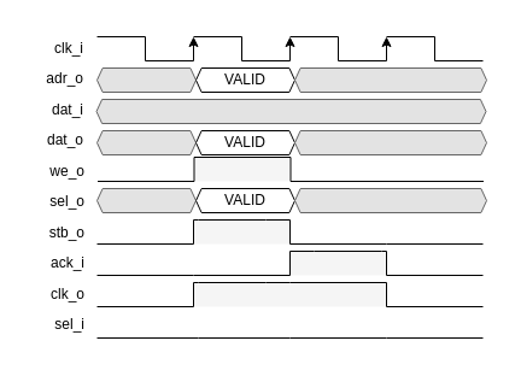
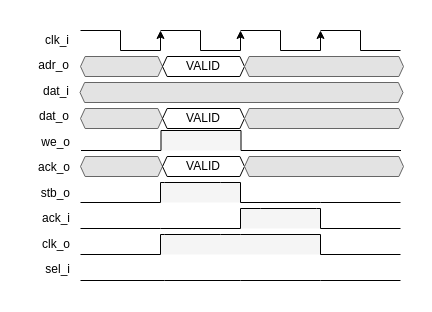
- <mxCell id="44" value="sel_o" style="text;html=1;align=right;verticalAlign=middle;resizable=0;points=[];autosize=1;strokeColor=none;fillColor=none;" vertex="1" parent="1"><mxGeometry x="21" y="152" width="50" height="30" as="geometry" /></mxCell>
+ <mxCell id="44" value="ack_o" style="text;html=1;align=right;verticalAlign=middle;resizable=0;points=[];autosize=1;strokeColor=none;fillColor=none;" vertex="1" parent="1"><mxGeometry x="21" y="152" width="50" height="30" as="geometry" /></mxCell>
